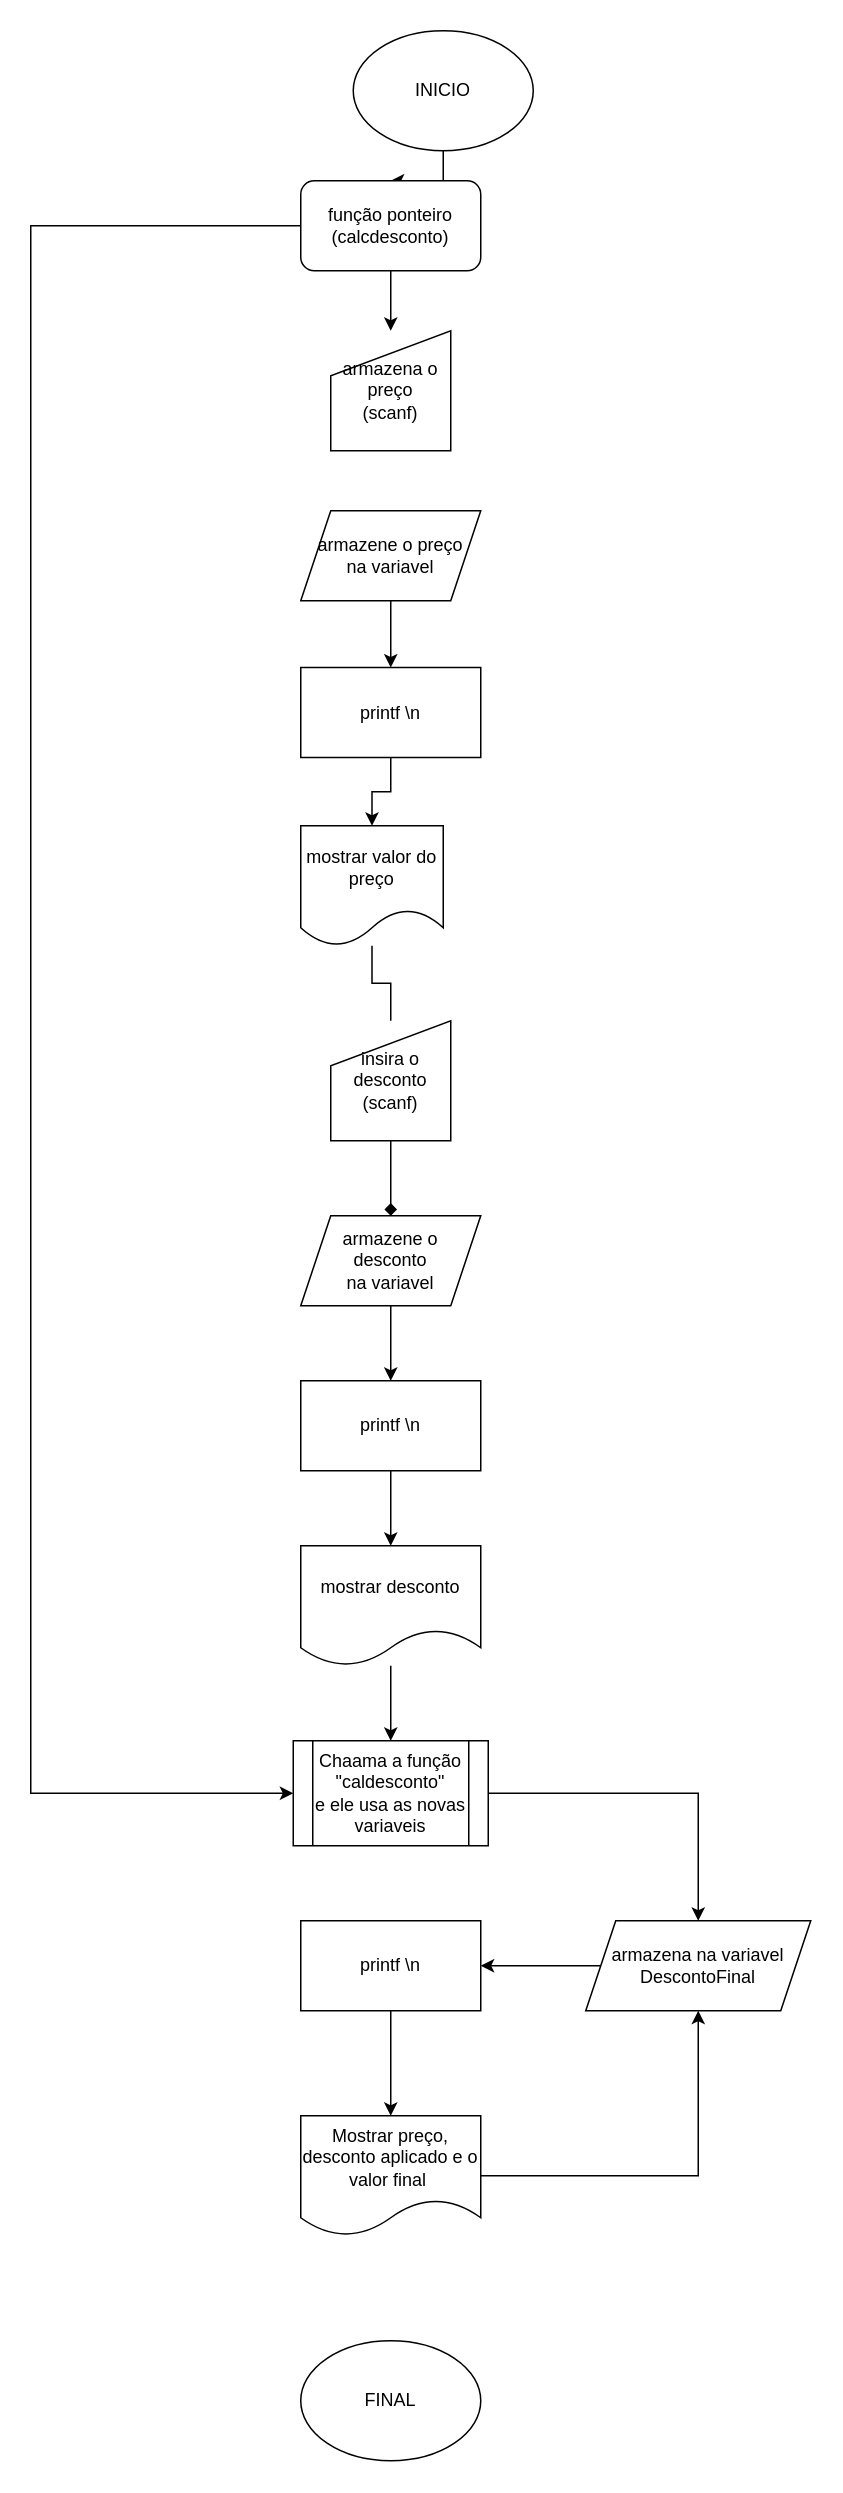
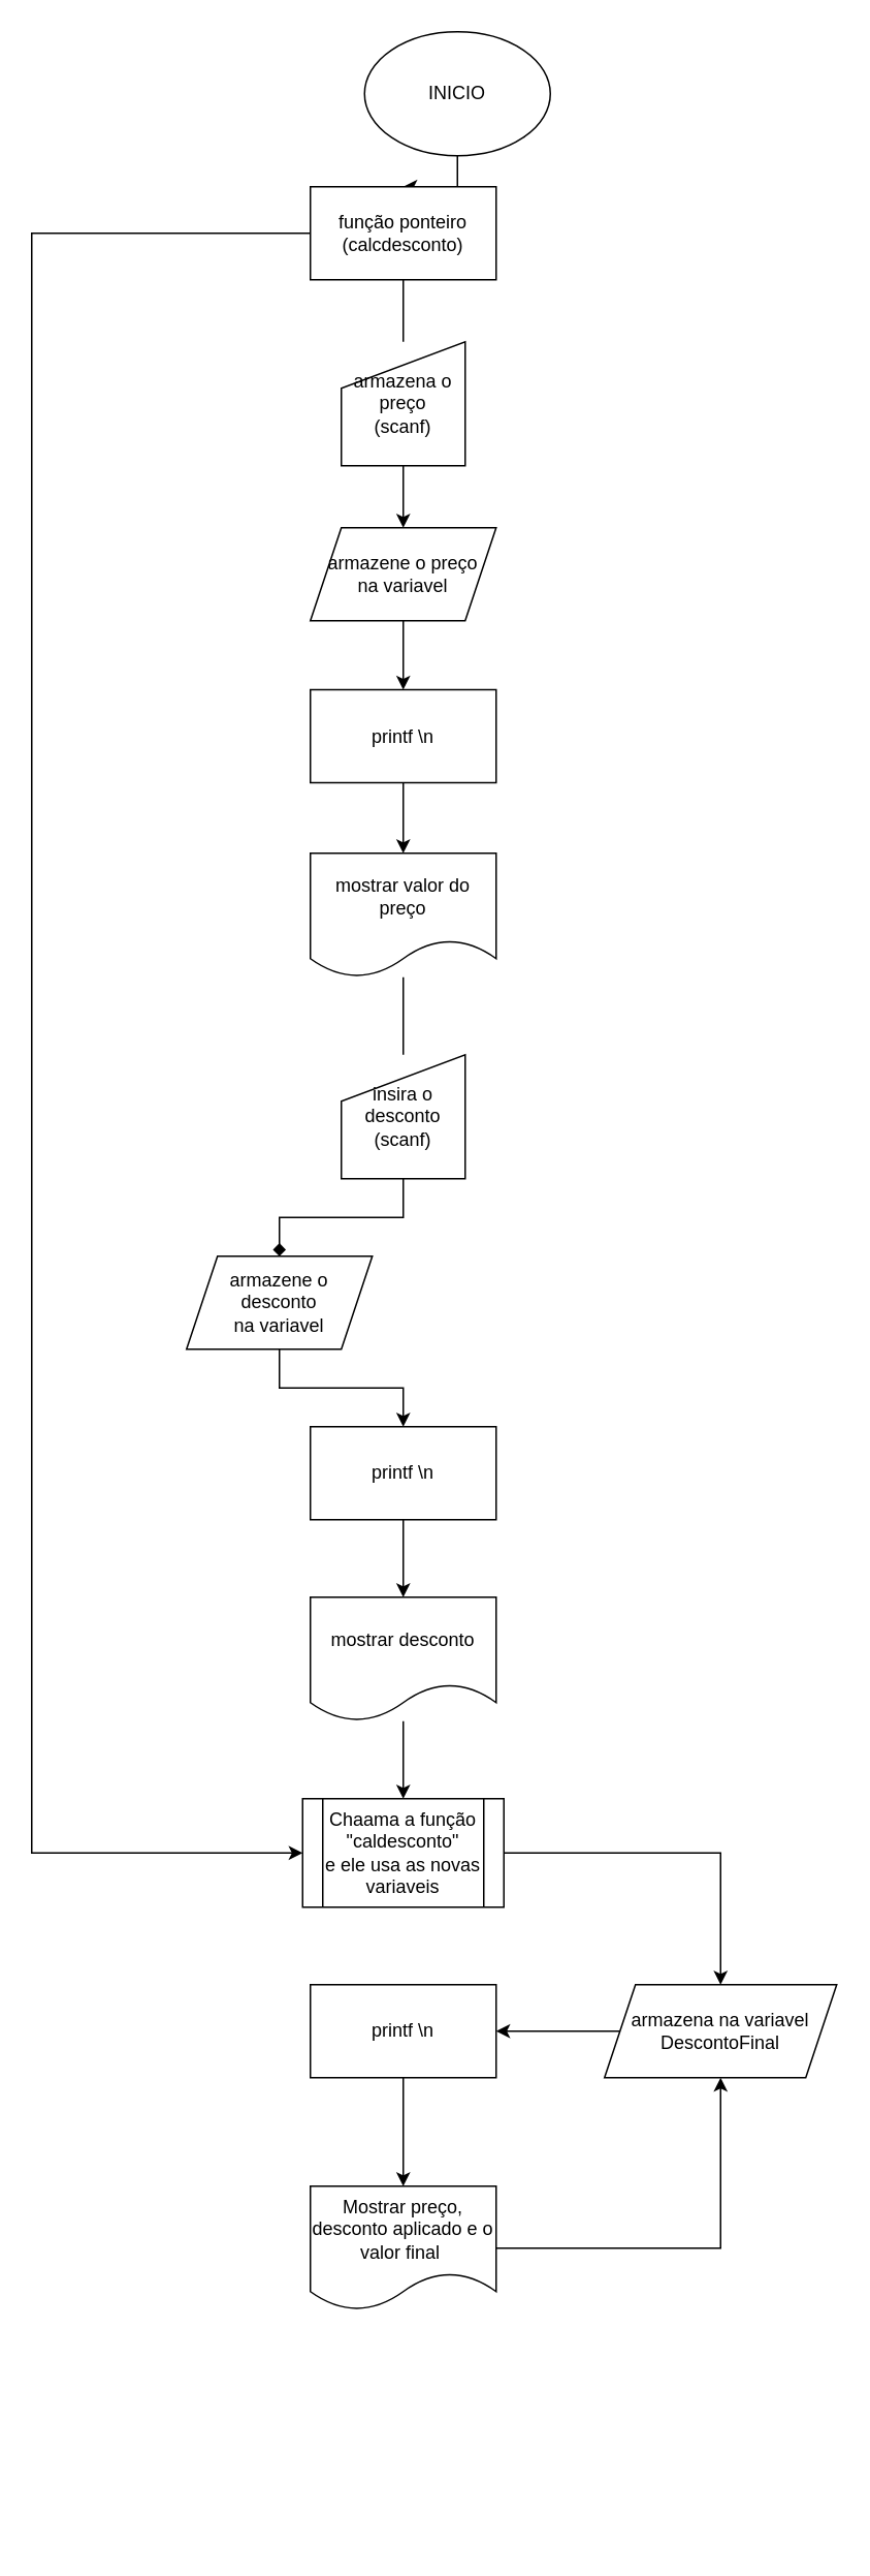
- <mxCell id="6" value="função ponteiro&lt;div&gt;(calcdesconto)&lt;/div&gt;" style="whiteSpace=wrap;html=1;rounded=1;" vertex="1" parent="1"><mxGeometry x="200" y="120" width="120" height="60" as="geometry" /></mxCell>
+ <mxCell id="6" value="função ponteiro&lt;div&gt;(calcdesconto)&lt;/div&gt;" style="rounded=0;whiteSpace=wrap;html=1;" vertex="1" parent="1"><mxGeometry x="200" y="120" width="120" height="60" as="geometry" /></mxCell>
- <mxCell id="4" value="" style="edgeStyle=orthogonalEdgeStyle;rounded=0;orthogonalLoop=1;jettySize=auto;html=1;" edge="1" parent="1" source="6" target="8"><mxGeometry relative="1" as="geometry" /></mxCell>
+ <mxCell id="4" value="" style="edgeStyle=orthogonalEdgeStyle;rounded=0;orthogonalLoop=1;jettySize=auto;html=1;endArrow=none;" edge="1" parent="1" source="6" target="8"><mxGeometry relative="1" as="geometry" /></mxCell>
+ <mxCell id="7" value="" style="edgeStyle=orthogonalEdgeStyle;rounded=0;orthogonalLoop=1;jettySize=auto;html=1;" edge="1" parent="1" source="8" target="10"><mxGeometry relative="1" as="geometry" /></mxCell>
- <mxCell id="14" value="mostrar valor do&lt;div&gt;preço&lt;/div&gt;" style="shape=document;whiteSpace=wrap;html=1;boundedLbl=1;" vertex="1" parent="1"><mxGeometry x="200" y="550" width="95" height="80" as="geometry" /></mxCell>
+ <mxCell id="14" value="mostrar valor do&lt;div&gt;preço&lt;/div&gt;" style="shape=document;whiteSpace=wrap;html=1;boundedLbl=1;" vertex="1" parent="1"><mxGeometry x="200" y="550" width="120" height="80" as="geometry" /></mxCell>
- <mxCell id="16" value="armazene o&lt;div&gt;desconto&lt;/div&gt;&lt;div&gt;na variavel&lt;/div&gt;" style="shape=parallelogram;perimeter=parallelogramPerimeter;whiteSpace=wrap;html=1;fixedSize=1;" vertex="1" parent="1"><mxGeometry x="200" y="810" width="120" height="60" as="geometry" /></mxCell>
+ <mxCell id="16" value="armazene o&lt;div&gt;desconto&lt;/div&gt;&lt;div&gt;na variavel&lt;/div&gt;" style="shape=parallelogram;perimeter=parallelogramPerimeter;whiteSpace=wrap;html=1;fixedSize=1;" vertex="1" parent="1"><mxGeometry x="120" y="810" width="120" height="60" as="geometry" /></mxCell>
- <mxCell id="31" value="FINAL" style="ellipse;whiteSpace=wrap;html=1;" vertex="1" parent="1"><mxGeometry x="200" y="1560" width="120" height="80" as="geometry" /></mxCell>
